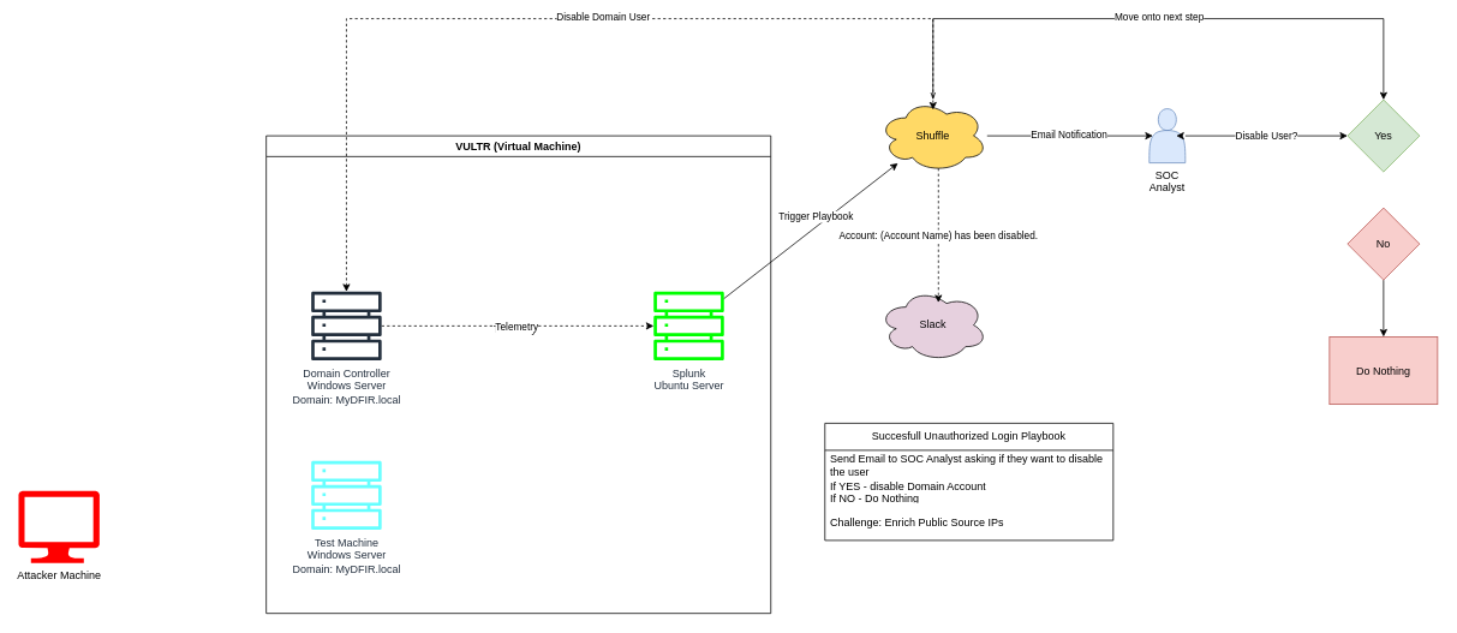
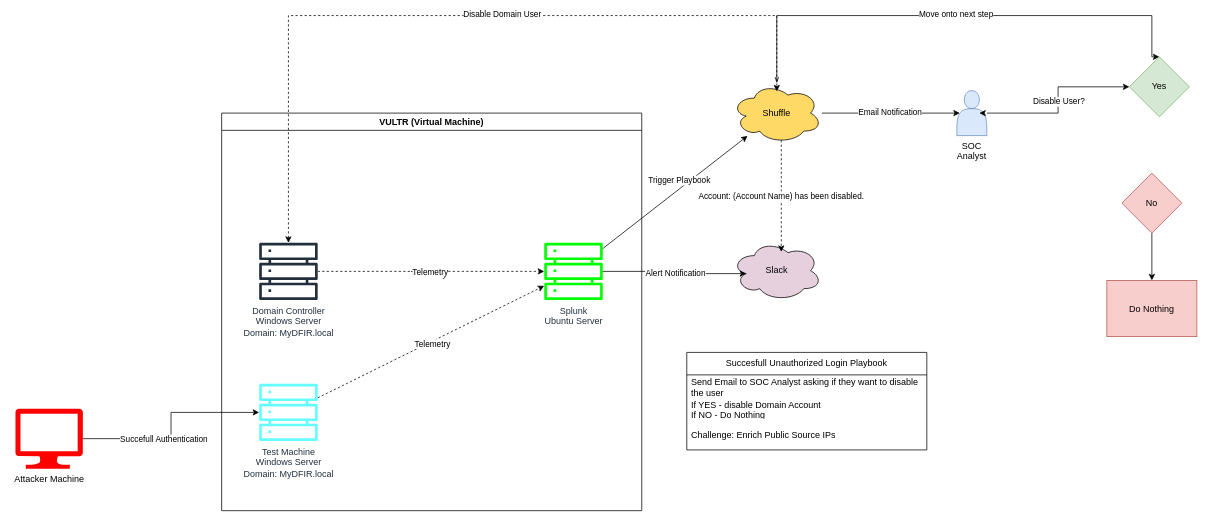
- <mxCell id="32" value="Yes" style="rhombus;whiteSpace=wrap;html=1;fillColor=#d5e8d4;strokeColor=#82b366;" vertex="1" parent="1"><mxGeometry x="1495" y="110" width="80" height="80" as="geometry" /></mxCell>
+ <mxCell id="32" value="Yes" style="rhombus;whiteSpace=wrap;html=1;fillColor=#d5e8d4;strokeColor=#82b366;" vertex="1" parent="1"><mxGeometry x="1505" y="75" width="80" height="80" as="geometry" /></mxCell>
+ <mxCell id="18" style="edgeStyle=orthogonalEdgeStyle;rounded=0;orthogonalLoop=1;jettySize=auto;html=1;entryX=0.16;entryY=0.55;entryDx=0;entryDy=0;entryPerimeter=0;" edge="1" parent="1" source="13" target="14"><mxGeometry relative="1" as="geometry" /></mxCell>
+ <mxCell id="19" value="Alert Notification" style="edgeLabel;html=1;align=center;verticalAlign=middle;resizable=0;points=[];" vertex="1" connectable="0" parent="18"><mxGeometry x="0.015" y="2" relative="1" as="geometry"><mxPoint as="offset" /></mxGeometry></mxCell>
+ <mxCell id="6" style="rounded=0;orthogonalLoop=1;jettySize=auto;html=1;dashed=1;" edge="1" parent="5" source="8" target="13"><mxGeometry relative="1" as="geometry" /></mxCell>
+ <mxCell id="7" value="Telemetry" style="edgeLabel;html=1;align=center;verticalAlign=middle;resizable=0;points=[];" vertex="1" connectable="0" parent="6"><mxGeometry x="0.003" y="-3" relative="1" as="geometry"><mxPoint as="offset" /></mxGeometry></mxCell>
+ <mxCell id="2" style="edgeStyle=orthogonalEdgeStyle;rounded=0;orthogonalLoop=1;jettySize=auto;html=1;" edge="1" parent="1" source="4" target="8"><mxGeometry relative="1" as="geometry" /></mxCell>
+ <mxCell id="3" value="Succefull Authentication" style="edgeLabel;html=1;align=center;verticalAlign=middle;resizable=0;points=[];" vertex="1" connectable="0" parent="2"><mxGeometry x="-0.209" relative="1" as="geometry"><mxPoint as="offset" /></mxGeometry></mxCell>
